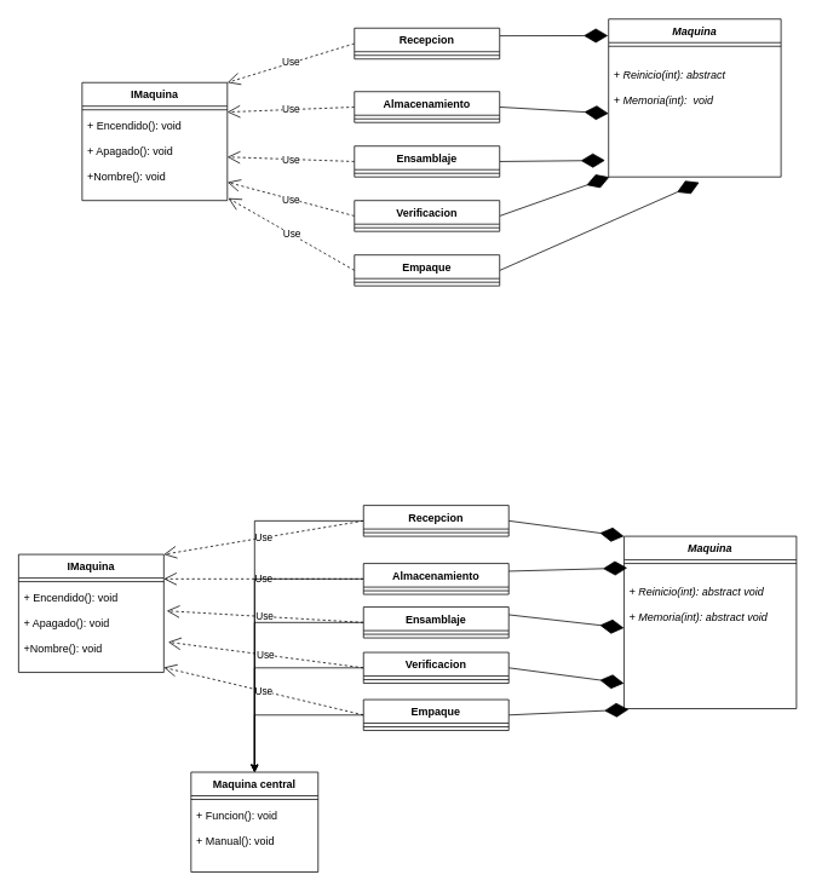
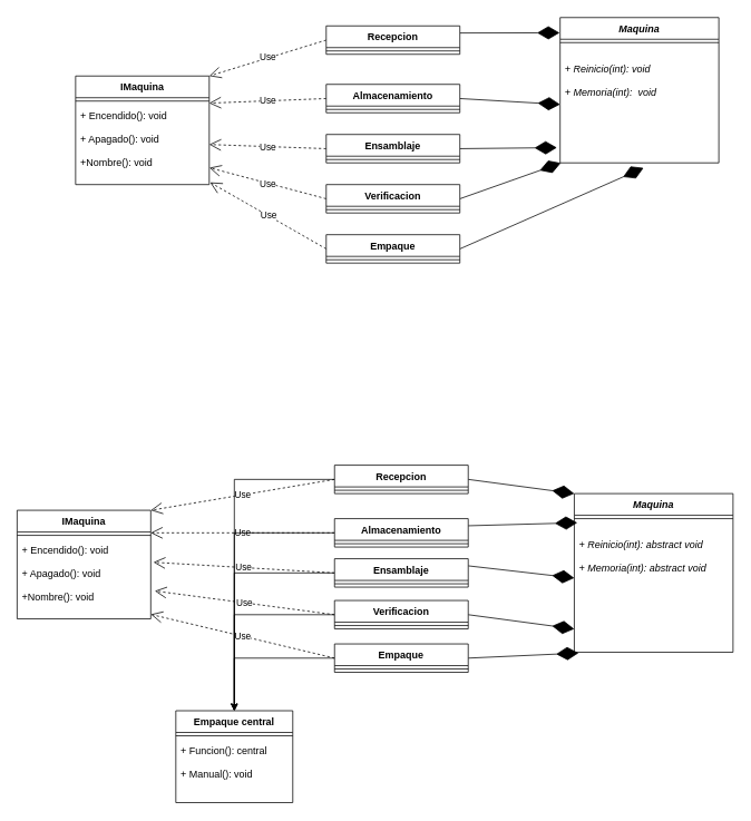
- <mxCell id="55" value="&#10;+ Reinicio(int): abstract&#10;&#10;+ Memoria(int):  void&#10;&#10;" style="text;strokeColor=none;fillColor=none;align=left;verticalAlign=top;spacingLeft=4;spacingRight=4;overflow=hidden;rotatable=0;points=[[0,0.5],[1,0.5]];portConstraint=eastwest;fontStyle=2" parent="53" vertex="1"><mxGeometry y="34" width="190" height="140" as="geometry" /></mxCell>
+ <mxCell id="55" value="&#10;+ Reinicio(int): void&#10;&#10;+ Memoria(int):  void&#10;&#10;" style="text;strokeColor=none;fillColor=none;align=left;verticalAlign=top;spacingLeft=4;spacingRight=4;overflow=hidden;rotatable=0;points=[[0,0.5],[1,0.5]];portConstraint=eastwest;fontStyle=2" parent="53" vertex="1"><mxGeometry y="34" width="190" height="140" as="geometry" /></mxCell>
- <mxCell id="38" value="Maquina central" style="swimlane;fontStyle=1;align=center;verticalAlign=top;childLayout=stackLayout;horizontal=1;startSize=26;horizontalStack=0;resizeParent=1;resizeParentMax=0;resizeLast=0;collapsible=1;marginBottom=0;" parent="1" vertex="1"><mxGeometry x="210" y="850" width="140" height="110" as="geometry" /></mxCell>
+ <mxCell id="38" value="Empaque central" style="swimlane;fontStyle=1;align=center;verticalAlign=top;childLayout=stackLayout;horizontal=1;startSize=26;horizontalStack=0;resizeParent=1;resizeParentMax=0;resizeLast=0;collapsible=1;marginBottom=0;" parent="1" vertex="1"><mxGeometry x="210" y="850" width="140" height="110" as="geometry" /></mxCell>
- <mxCell id="40" value="+ Funcion(): void&#10;&#10;+ Manual(): void" style="text;strokeColor=none;fillColor=none;align=left;verticalAlign=top;spacingLeft=4;spacingRight=4;overflow=hidden;rotatable=0;points=[[0,0.5],[1,0.5]];portConstraint=eastwest;" parent="38" vertex="1"><mxGeometry y="34" width="140" height="76" as="geometry" /></mxCell>
+ <mxCell id="40" value="+ Funcion(): central&#10;&#10;+ Manual(): void" style="text;strokeColor=none;fillColor=none;align=left;verticalAlign=top;spacingLeft=4;spacingRight=4;overflow=hidden;rotatable=0;points=[[0,0.5],[1,0.5]];portConstraint=eastwest;" parent="38" vertex="1"><mxGeometry y="34" width="140" height="76" as="geometry" /></mxCell>
